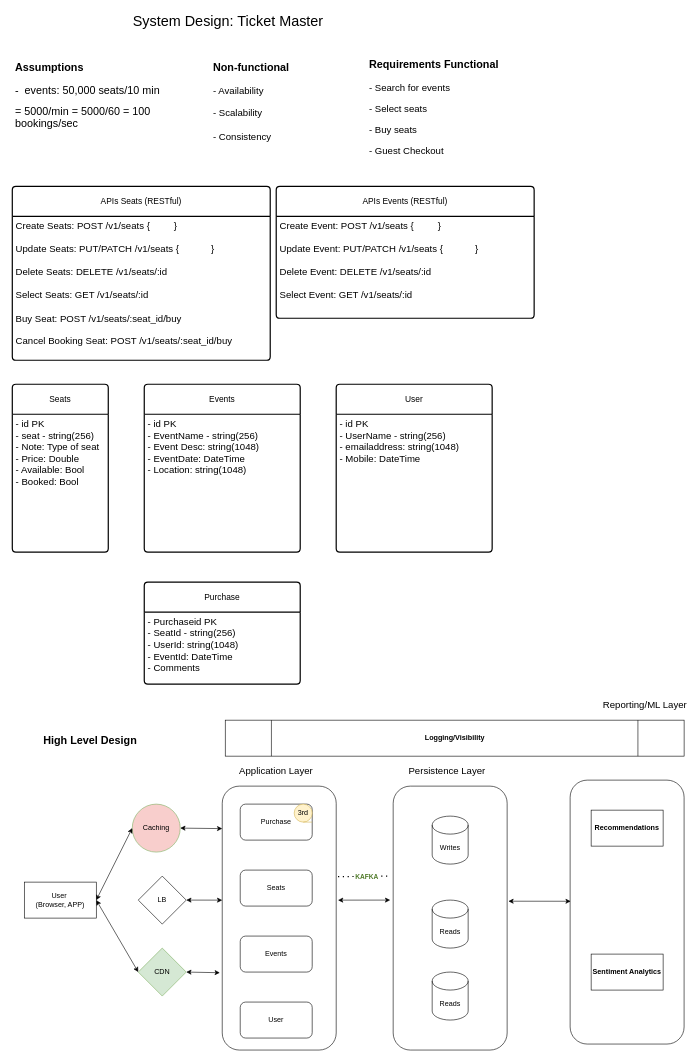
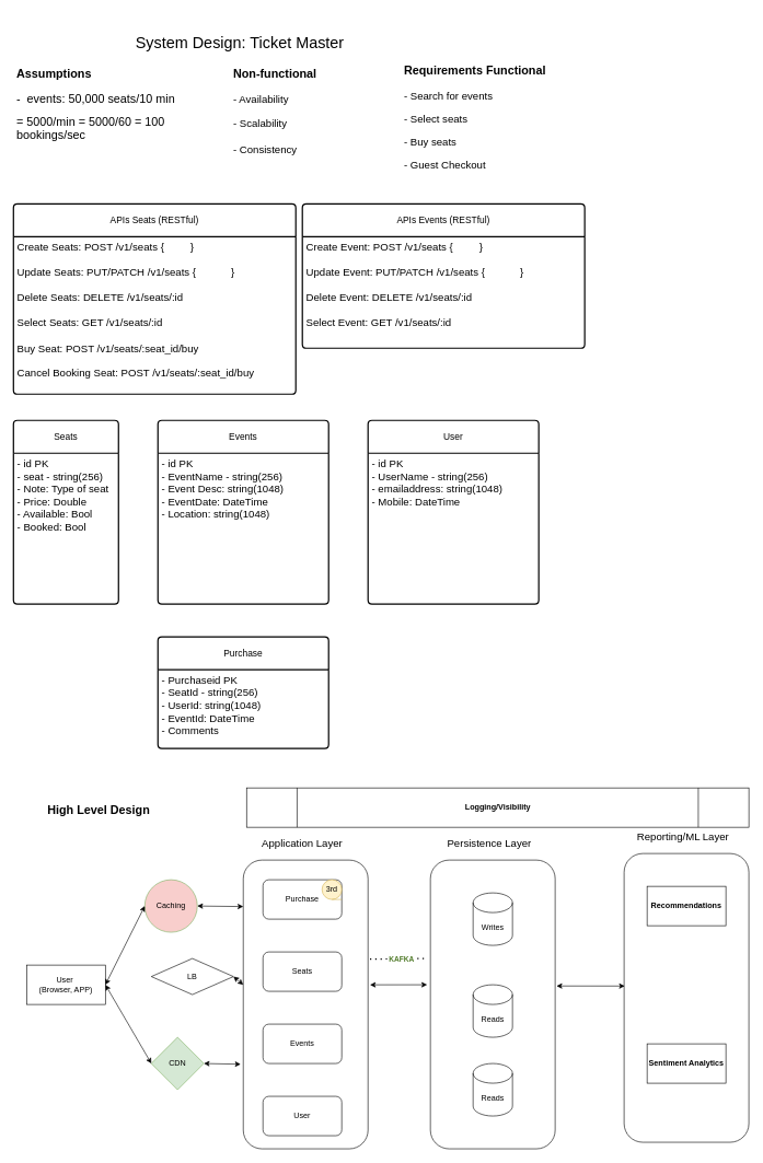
- <mxCell id="4" value="System Design: Ticket Master" style="text;html=1;strokeColor=none;fillColor=none;align=center;verticalAlign=middle;whiteSpace=wrap;rounded=0;fontSize=24;" vertex="1" parent="1"><mxGeometry x="160" y="20" width="440" height="30" as="geometry" /></mxCell>
+ <mxCell id="4" value="System Design: Ticket Master" style="text;html=1;strokeColor=none;fillColor=none;align=center;verticalAlign=middle;whiteSpace=wrap;rounded=0;fontSize=24;" vertex="1" parent="1"><mxGeometry x="145" y="50" width="440" height="30" as="geometry" /></mxCell>
- <mxCell id="33" value="Reporting/ML Layer" style="text;html=1;strokeColor=none;fillColor=none;align=center;verticalAlign=middle;whiteSpace=wrap;rounded=0;fontSize=16;" vertex="1" parent="1"><mxGeometry x="1000" y="1160" width="150" height="30" as="geometry" /></mxCell>
+ <mxCell id="33" value="Reporting/ML Layer" style="text;html=1;strokeColor=none;fillColor=none;align=center;verticalAlign=middle;whiteSpace=wrap;rounded=0;fontSize=16;" vertex="1" parent="1"><mxGeometry x="965" y="1260" width="150" height="30" as="geometry" /></mxCell>
- <mxCell id="22" value="LB" style="rhombus;whiteSpace=wrap;html=1;" vertex="1" parent="1"><mxGeometry x="230" y="1460" width="80" height="80" as="geometry" /></mxCell>
+ <mxCell id="22" value="LB" style="rhombus;whiteSpace=wrap;html=1;" vertex="1" parent="1"><mxGeometry x="230" y="1460" width="125" height="55" as="geometry" /></mxCell>
